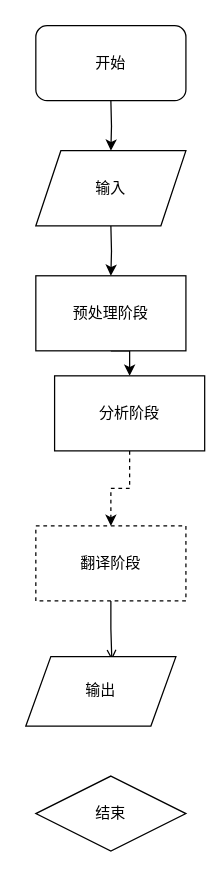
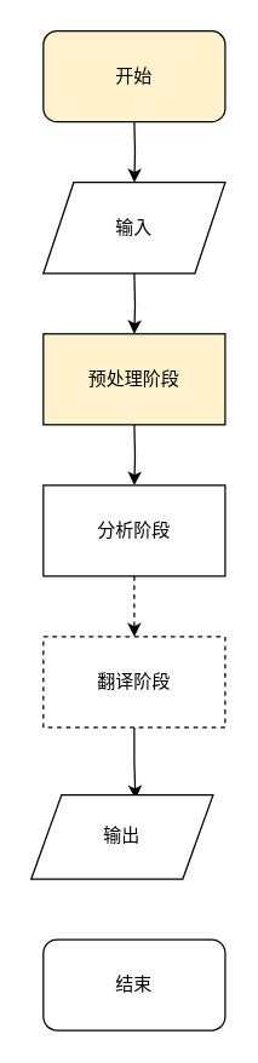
- <mxCell id="10" value="开始" style="rounded=1;whiteSpace=wrap;html=1;" vertex="1" parent="1"><mxGeometry x="28" y="20" width="120" height="60" as="geometry" /></mxCell>
+ <mxCell id="10" value="开始" style="rounded=1;whiteSpace=wrap;html=1;fillColor=#fff2cc;" vertex="1" parent="1"><mxGeometry x="28" y="20" width="120" height="60" as="geometry" /></mxCell>
- <mxCell id="13" value="预处理阶段" style="rounded=0;whiteSpace=wrap;html=1;" vertex="1" parent="1"><mxGeometry x="28" y="220" width="120" height="60" as="geometry" /></mxCell>
+ <mxCell id="13" value="预处理阶段" style="rounded=0;whiteSpace=wrap;html=1;fillColor=#fff2cc;" vertex="1" parent="1"><mxGeometry x="28" y="220" width="120" height="60" as="geometry" /></mxCell>
- <mxCell id="6" value="分析阶段" style="rounded=0;whiteSpace=wrap;html=1;" vertex="1" parent="1"><mxGeometry x="43" y="300" width="120" height="60" as="geometry" /></mxCell>
+ <mxCell id="6" value="分析阶段" style="rounded=0;whiteSpace=wrap;html=1;" vertex="1" parent="1"><mxGeometry x="28" y="320" width="120" height="60" as="geometry" /></mxCell>
- <mxCell id="7" style="edgeStyle=orthogonalEdgeStyle;rounded=0;orthogonalLoop=1;jettySize=auto;html=1;exitX=0.5;exitY=1;exitDx=0;exitDy=0;entryX=0.573;entryY=0.048;entryDx=0;entryDy=0;entryPerimeter=0;endArrow=open;" edge="1" parent="1" source="8" target="9"><mxGeometry relative="1" as="geometry" /></mxCell>
+ <mxCell id="7" style="edgeStyle=orthogonalEdgeStyle;rounded=0;orthogonalLoop=1;jettySize=auto;html=1;exitX=0.5;exitY=1;exitDx=0;exitDy=0;entryX=0.573;entryY=0.048;entryDx=0;entryDy=0;entryPerimeter=0;" edge="1" parent="1" source="8" target="9"><mxGeometry relative="1" as="geometry" /></mxCell>
- <mxCell id="12" value="结束" style="rhombus;whiteSpace=wrap;html=1;" vertex="1" parent="1"><mxGeometry x="28" y="620" width="120" height="60" as="geometry" /></mxCell>
+ <mxCell id="12" value="结束" style="rounded=1;whiteSpace=wrap;html=1;" vertex="1" parent="1"><mxGeometry x="28" y="620" width="120" height="60" as="geometry" /></mxCell>
